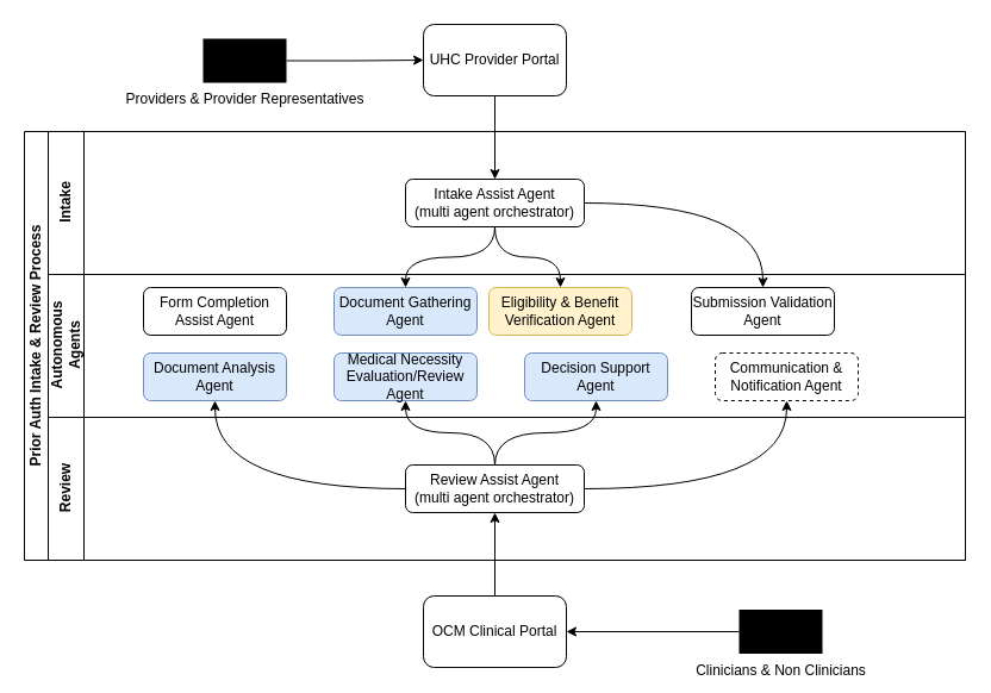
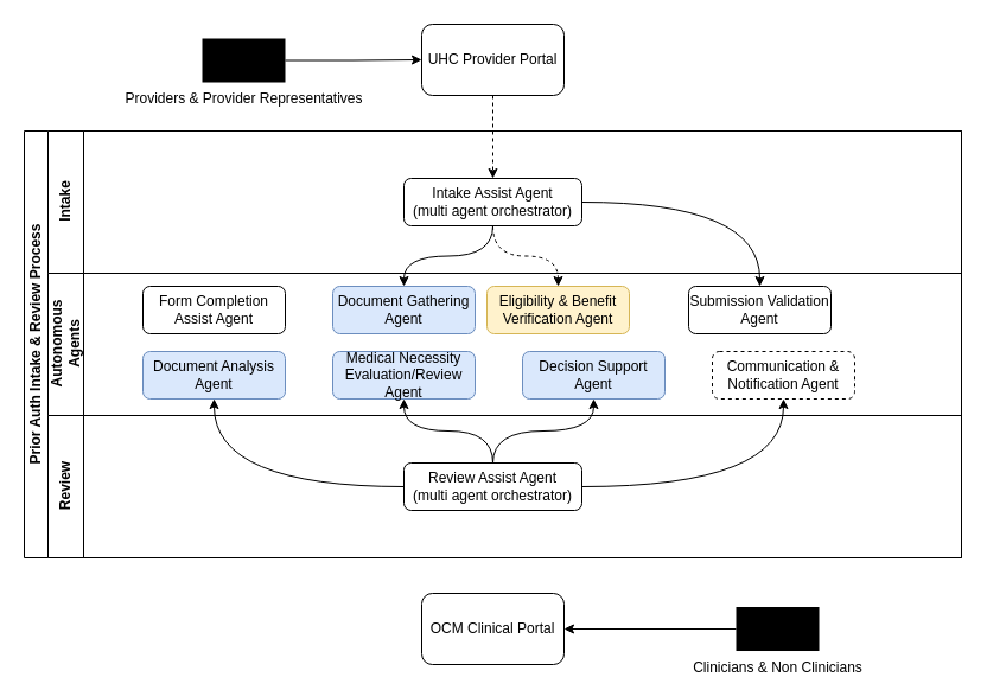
- <mxCell id="23" value="" style="edgeStyle=orthogonalEdgeStyle;rounded=0;orthogonalLoop=1;jettySize=auto;html=1;" edge="1" parent="1" source="24" target="14"><mxGeometry relative="1" as="geometry" /></mxCell>
+ <mxCell id="23" value="" style="edgeStyle=orthogonalEdgeStyle;rounded=0;orthogonalLoop=1;jettySize=auto;html=1;dashed=1;" edge="1" parent="1" source="24" target="14"><mxGeometry relative="1" as="geometry" /></mxCell>
- <mxCell id="17" style="edgeStyle=orthogonalEdgeStyle;rounded=0;orthogonalLoop=1;jettySize=auto;html=1;curved=1;" edge="1" parent="2" source="14" target="7"><mxGeometry relative="1" as="geometry" /></mxCell>
+ <mxCell id="17" style="edgeStyle=orthogonalEdgeStyle;rounded=0;orthogonalLoop=1;jettySize=auto;html=1;curved=1;dashed=1;" edge="1" parent="2" source="14" target="7"><mxGeometry relative="1" as="geometry" /></mxCell>
- <mxCell id="25" style="edgeStyle=orthogonalEdgeStyle;rounded=0;orthogonalLoop=1;jettySize=auto;html=1;" edge="1" parent="1" source="26" target="15"><mxGeometry relative="1" as="geometry" /></mxCell>
